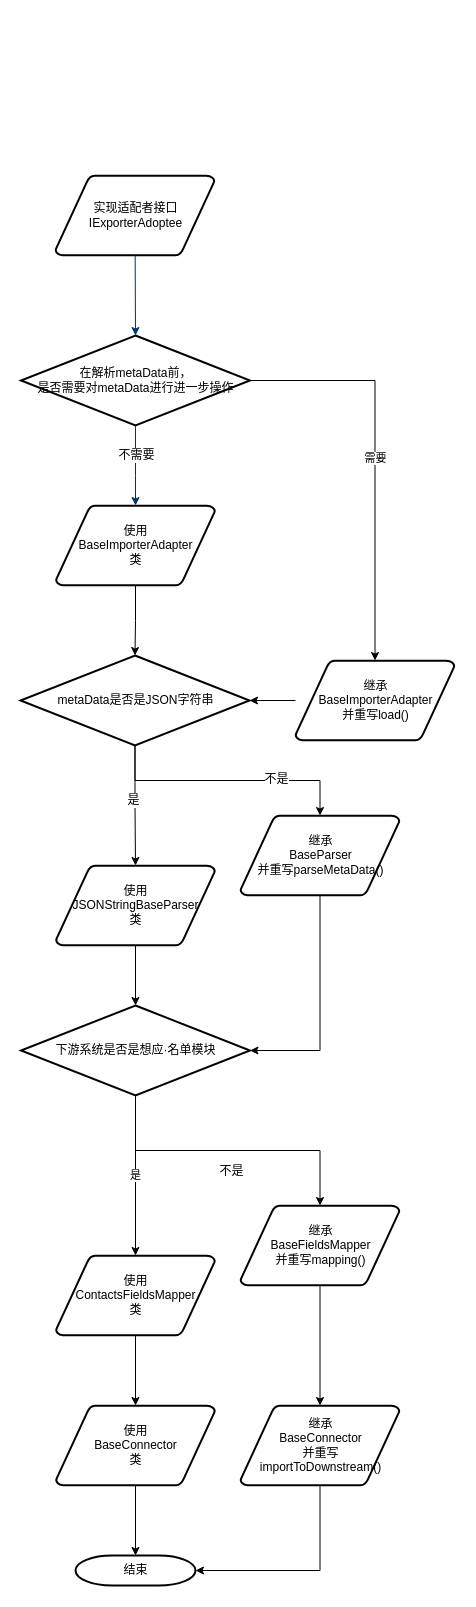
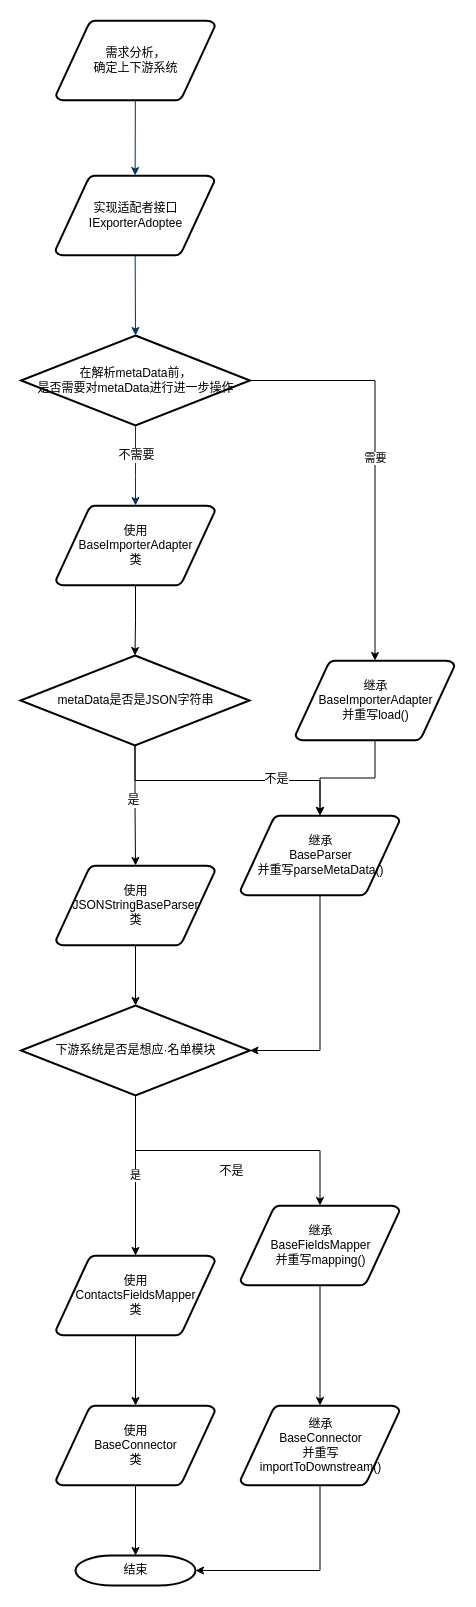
+ <mxCell id="2" value="需求分析，&lt;br&gt;确定上下游系统" style="shape=mxgraph.flowchart.data;strokeWidth=2;gradientColor=none;gradientDirection=north;fontStyle=0;html=1;" parent="1" vertex="1"><mxGeometry x="55.5" y="20" width="159" height="80" as="geometry" /></mxCell>
+ <mxCell id="8" style="fontStyle=1;strokeColor=#003366;strokeWidth=1;html=1;" parent="1" source="2" target="5" edge="1"><mxGeometry relative="1" as="geometry" /></mxCell>
- <mxCell id="15" style="edgeStyle=orthogonalEdgeStyle;rounded=0;orthogonalLoop=1;jettySize=auto;html=1;entryX=1;entryY=0.5;entryDx=0;entryDy=0;entryPerimeter=0;" edge="1" parent="1" source="16" target="21"><mxGeometry relative="1" as="geometry" /></mxCell>
+ <mxCell id="15" style="edgeStyle=orthogonalEdgeStyle;rounded=0;orthogonalLoop=1;jettySize=auto;html=1;" edge="1" parent="1" source="16" target="25"><mxGeometry relative="1" as="geometry" /></mxCell>
